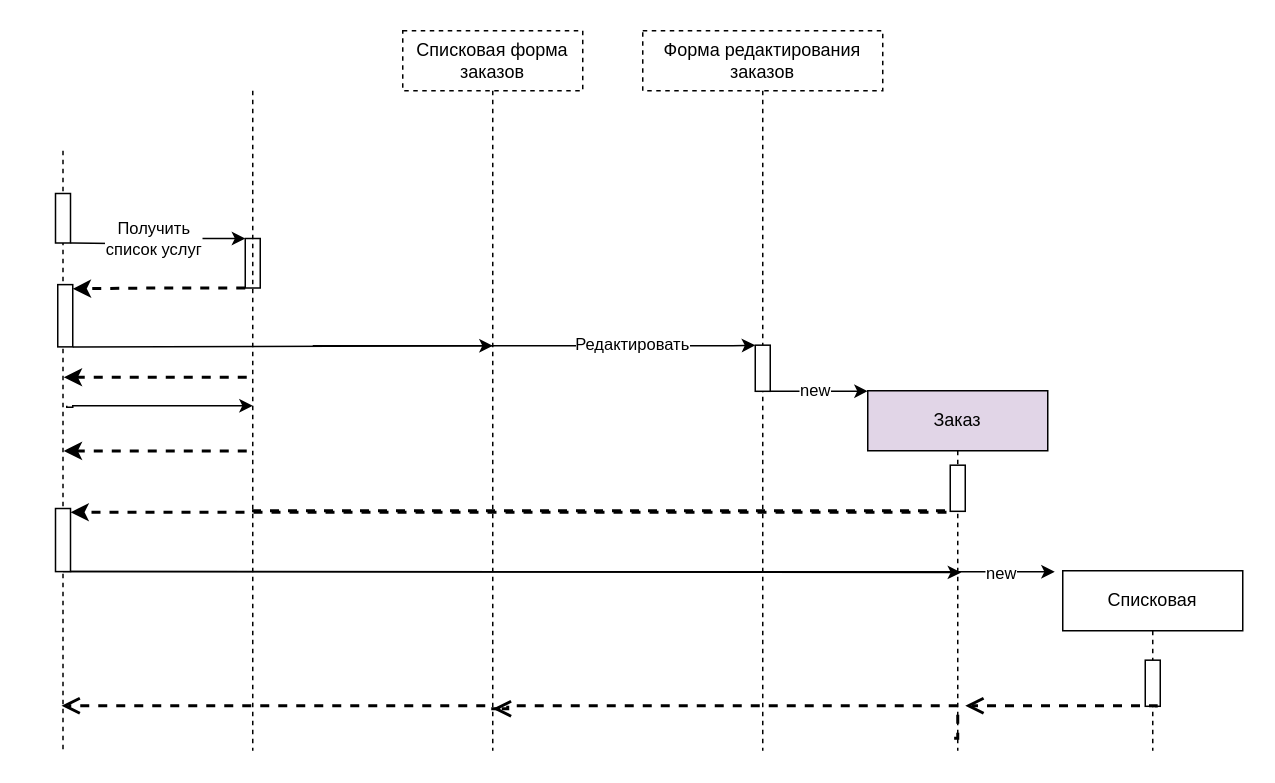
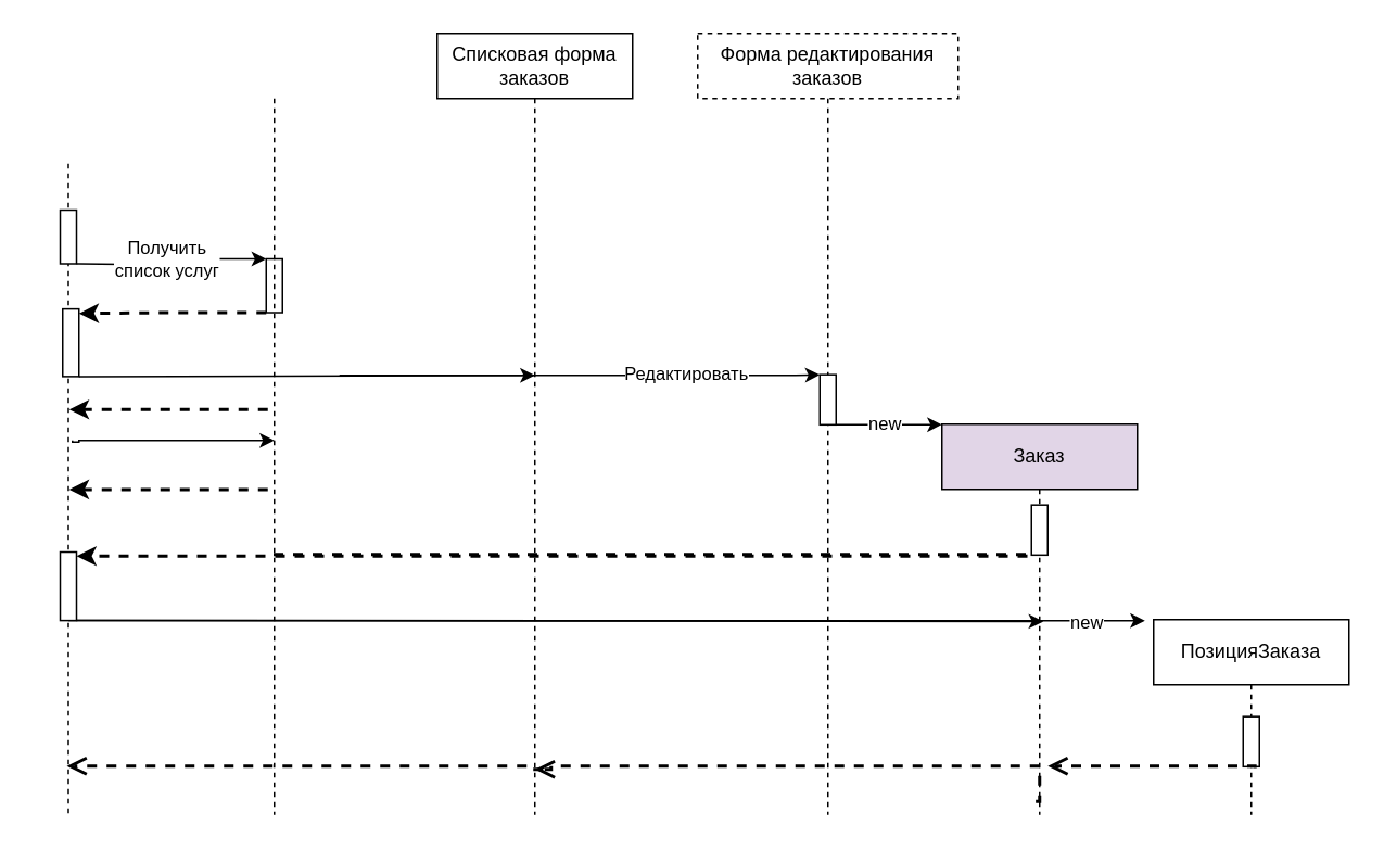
- <mxCell id="2" value="Списковая форма заказов" style="rounded=0;whiteSpace=wrap;html=1;dashed=1;" vertex="1" parent="1"><mxGeometry x="268" y="20" width="120" height="40" as="geometry" /></mxCell>
+ <mxCell id="2" value="Списковая форма заказов" style="rounded=0;whiteSpace=wrap;html=1;" vertex="1" parent="1"><mxGeometry x="268" y="20" width="120" height="40" as="geometry" /></mxCell>
- <mxCell id="16" value="Списковая" style="rounded=0;whiteSpace=wrap;html=1;" vertex="1" parent="1"><mxGeometry x="708" y="380" width="120" height="40" as="geometry" /></mxCell>
+ <mxCell id="16" value="ПозицияЗаказа" style="rounded=0;whiteSpace=wrap;html=1;" vertex="1" parent="1"><mxGeometry x="708" y="380" width="120" height="40" as="geometry" /></mxCell>
